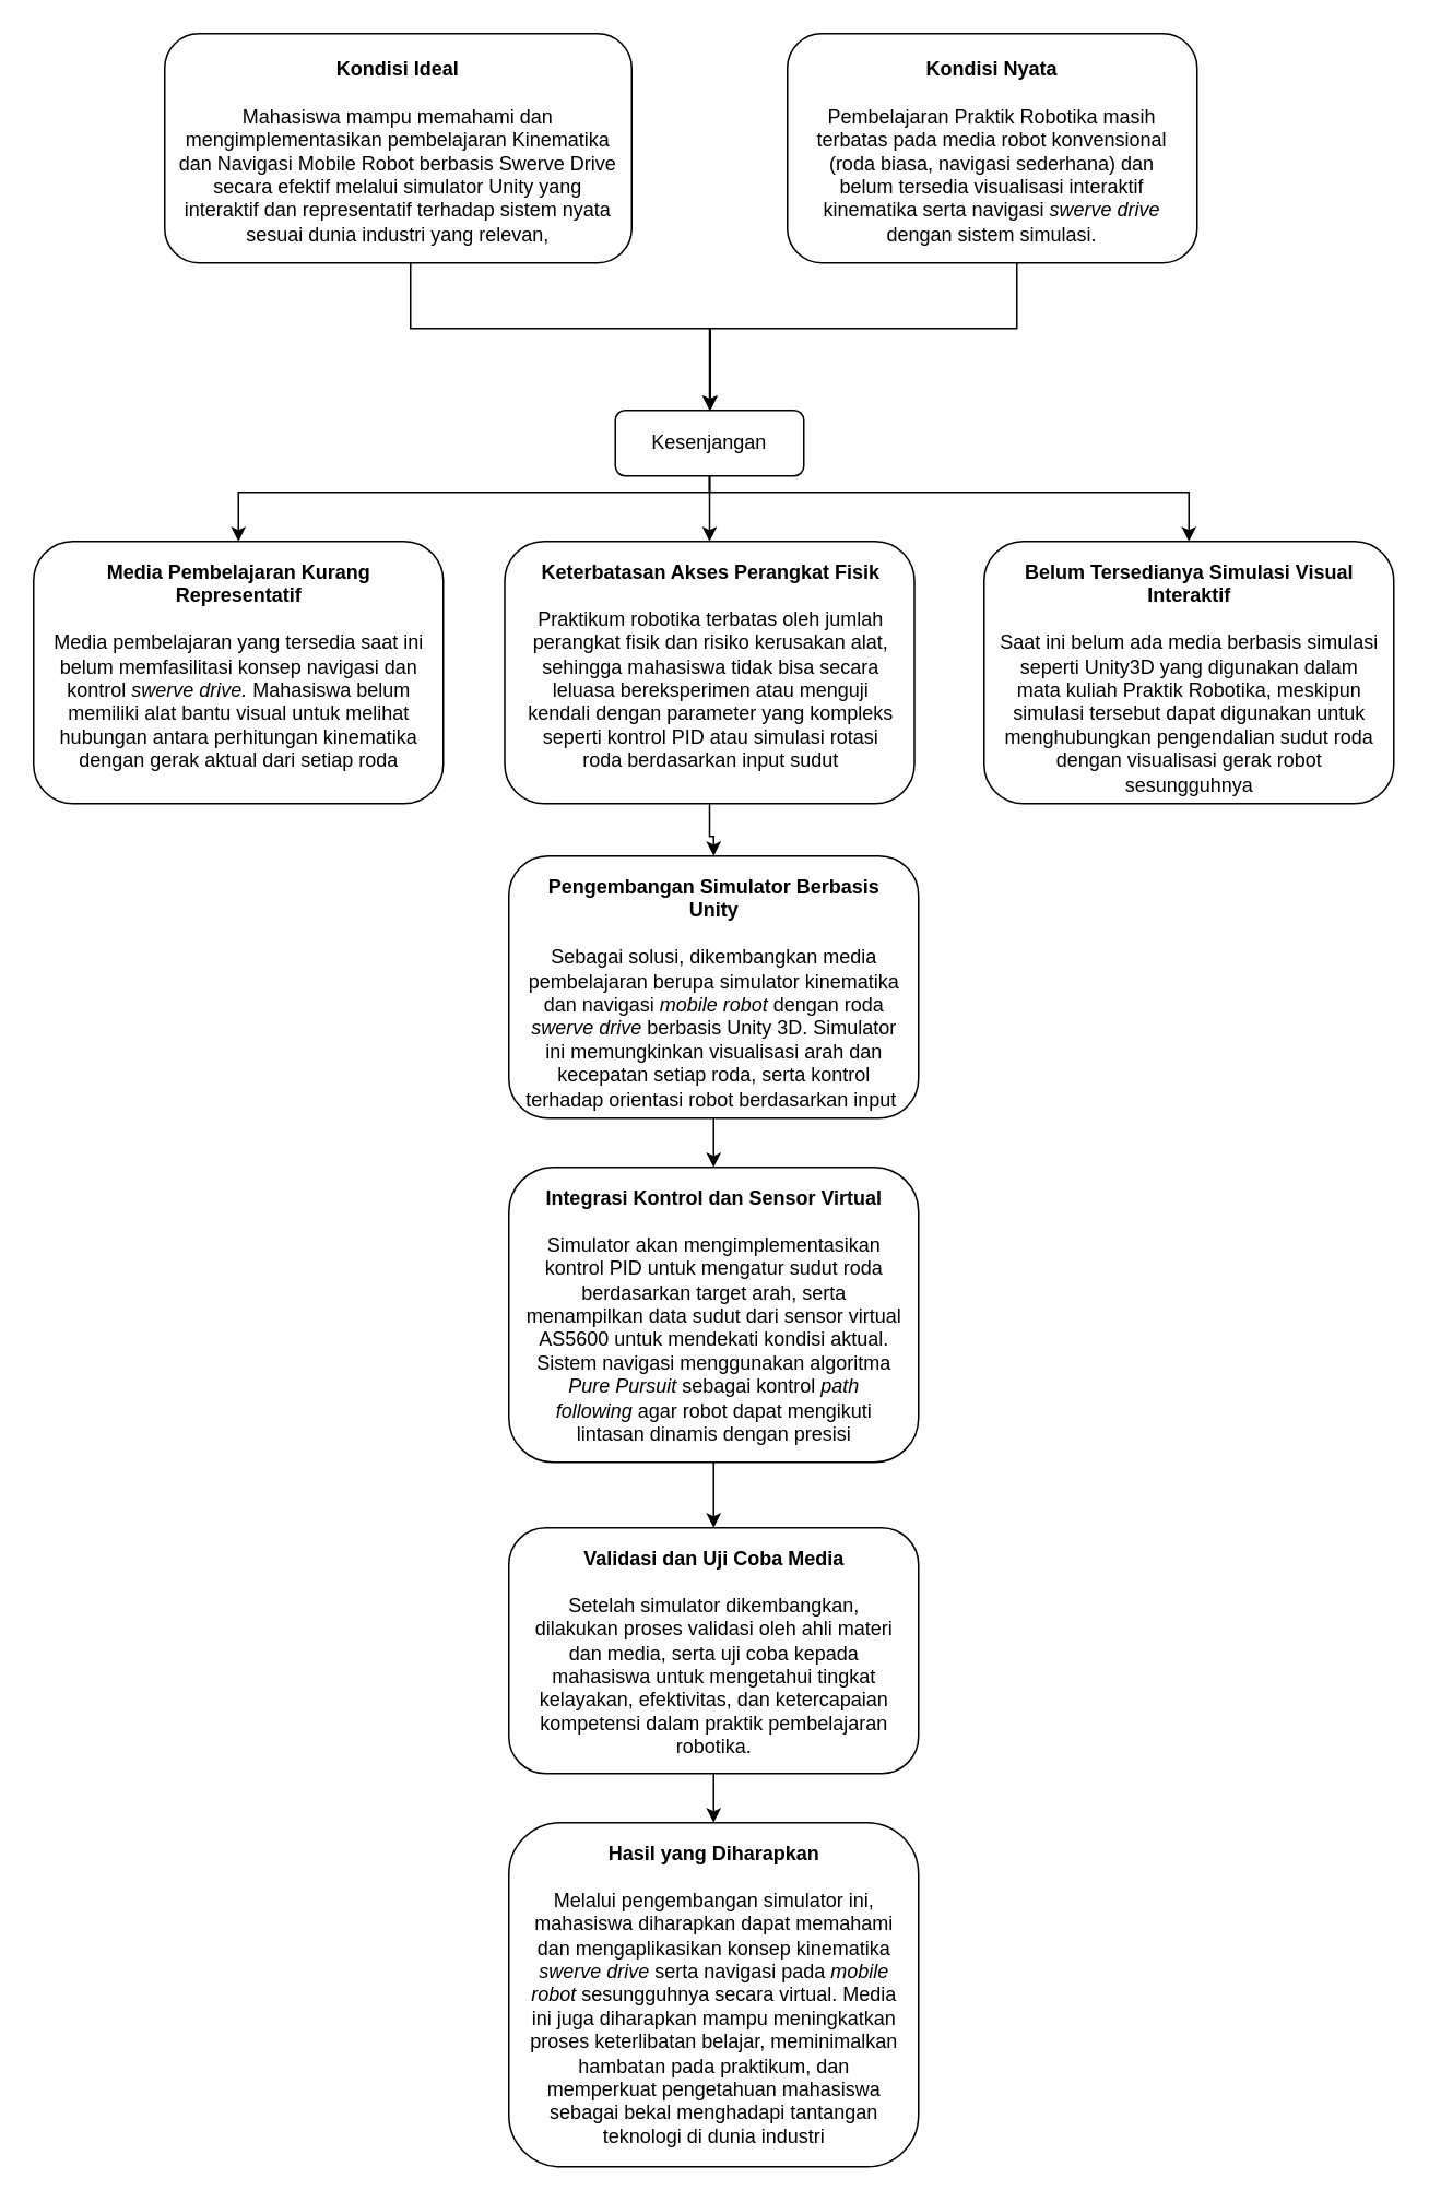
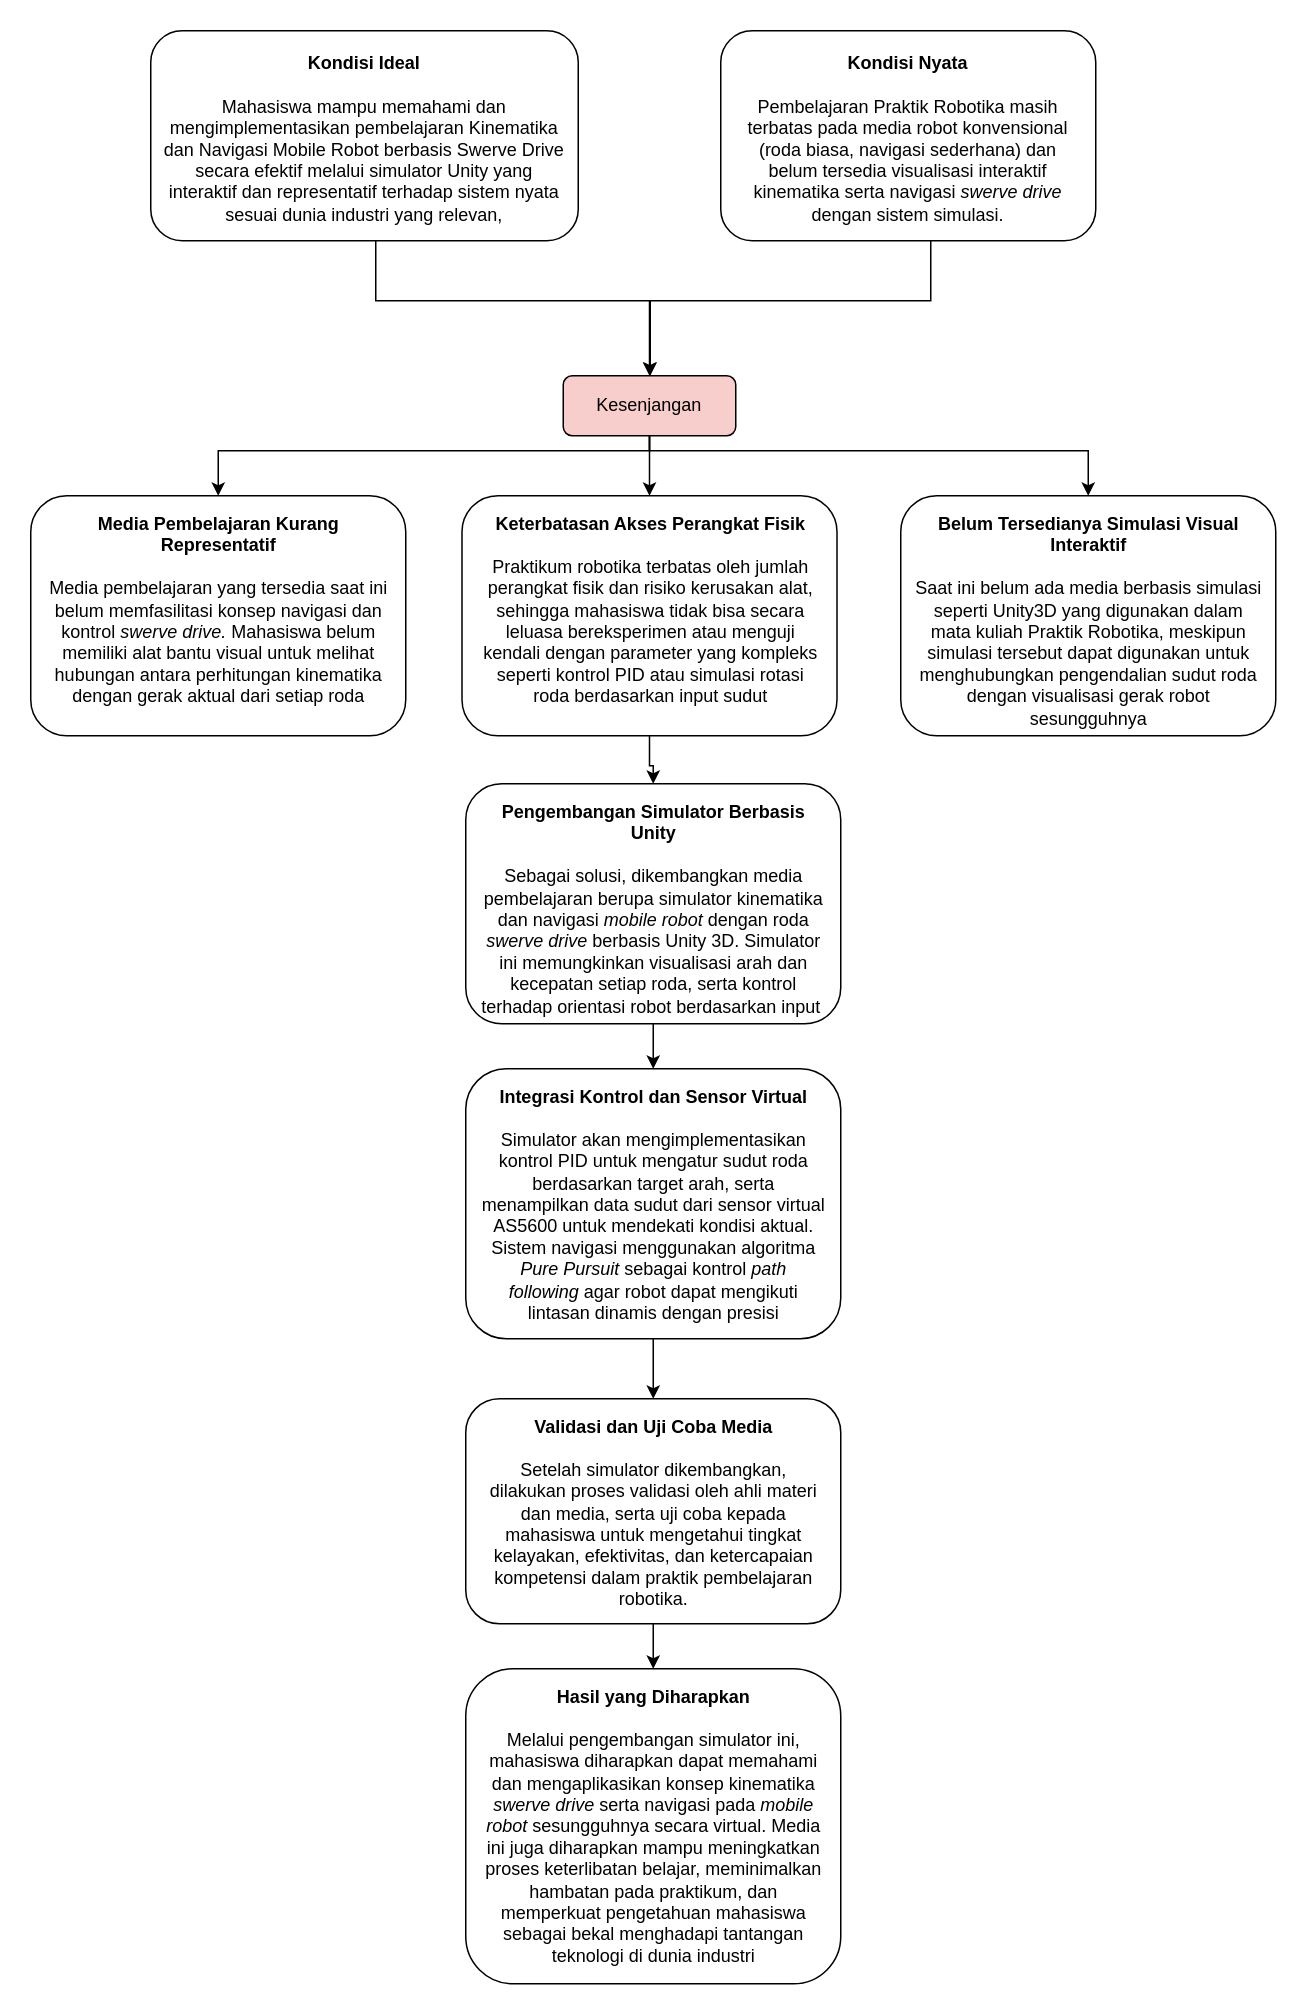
- <mxCell id="9" value="Kesenjangan" style="rounded=1;whiteSpace=wrap;html=1;" vertex="1" parent="1"><mxGeometry x="375" y="250" width="115" height="40" as="geometry" /></mxCell>
+ <mxCell id="9" value="Kesenjangan" style="rounded=1;whiteSpace=wrap;html=1;fillColor=#f8cecc;" vertex="1" parent="1"><mxGeometry x="375" y="250" width="115" height="40" as="geometry" /></mxCell>
